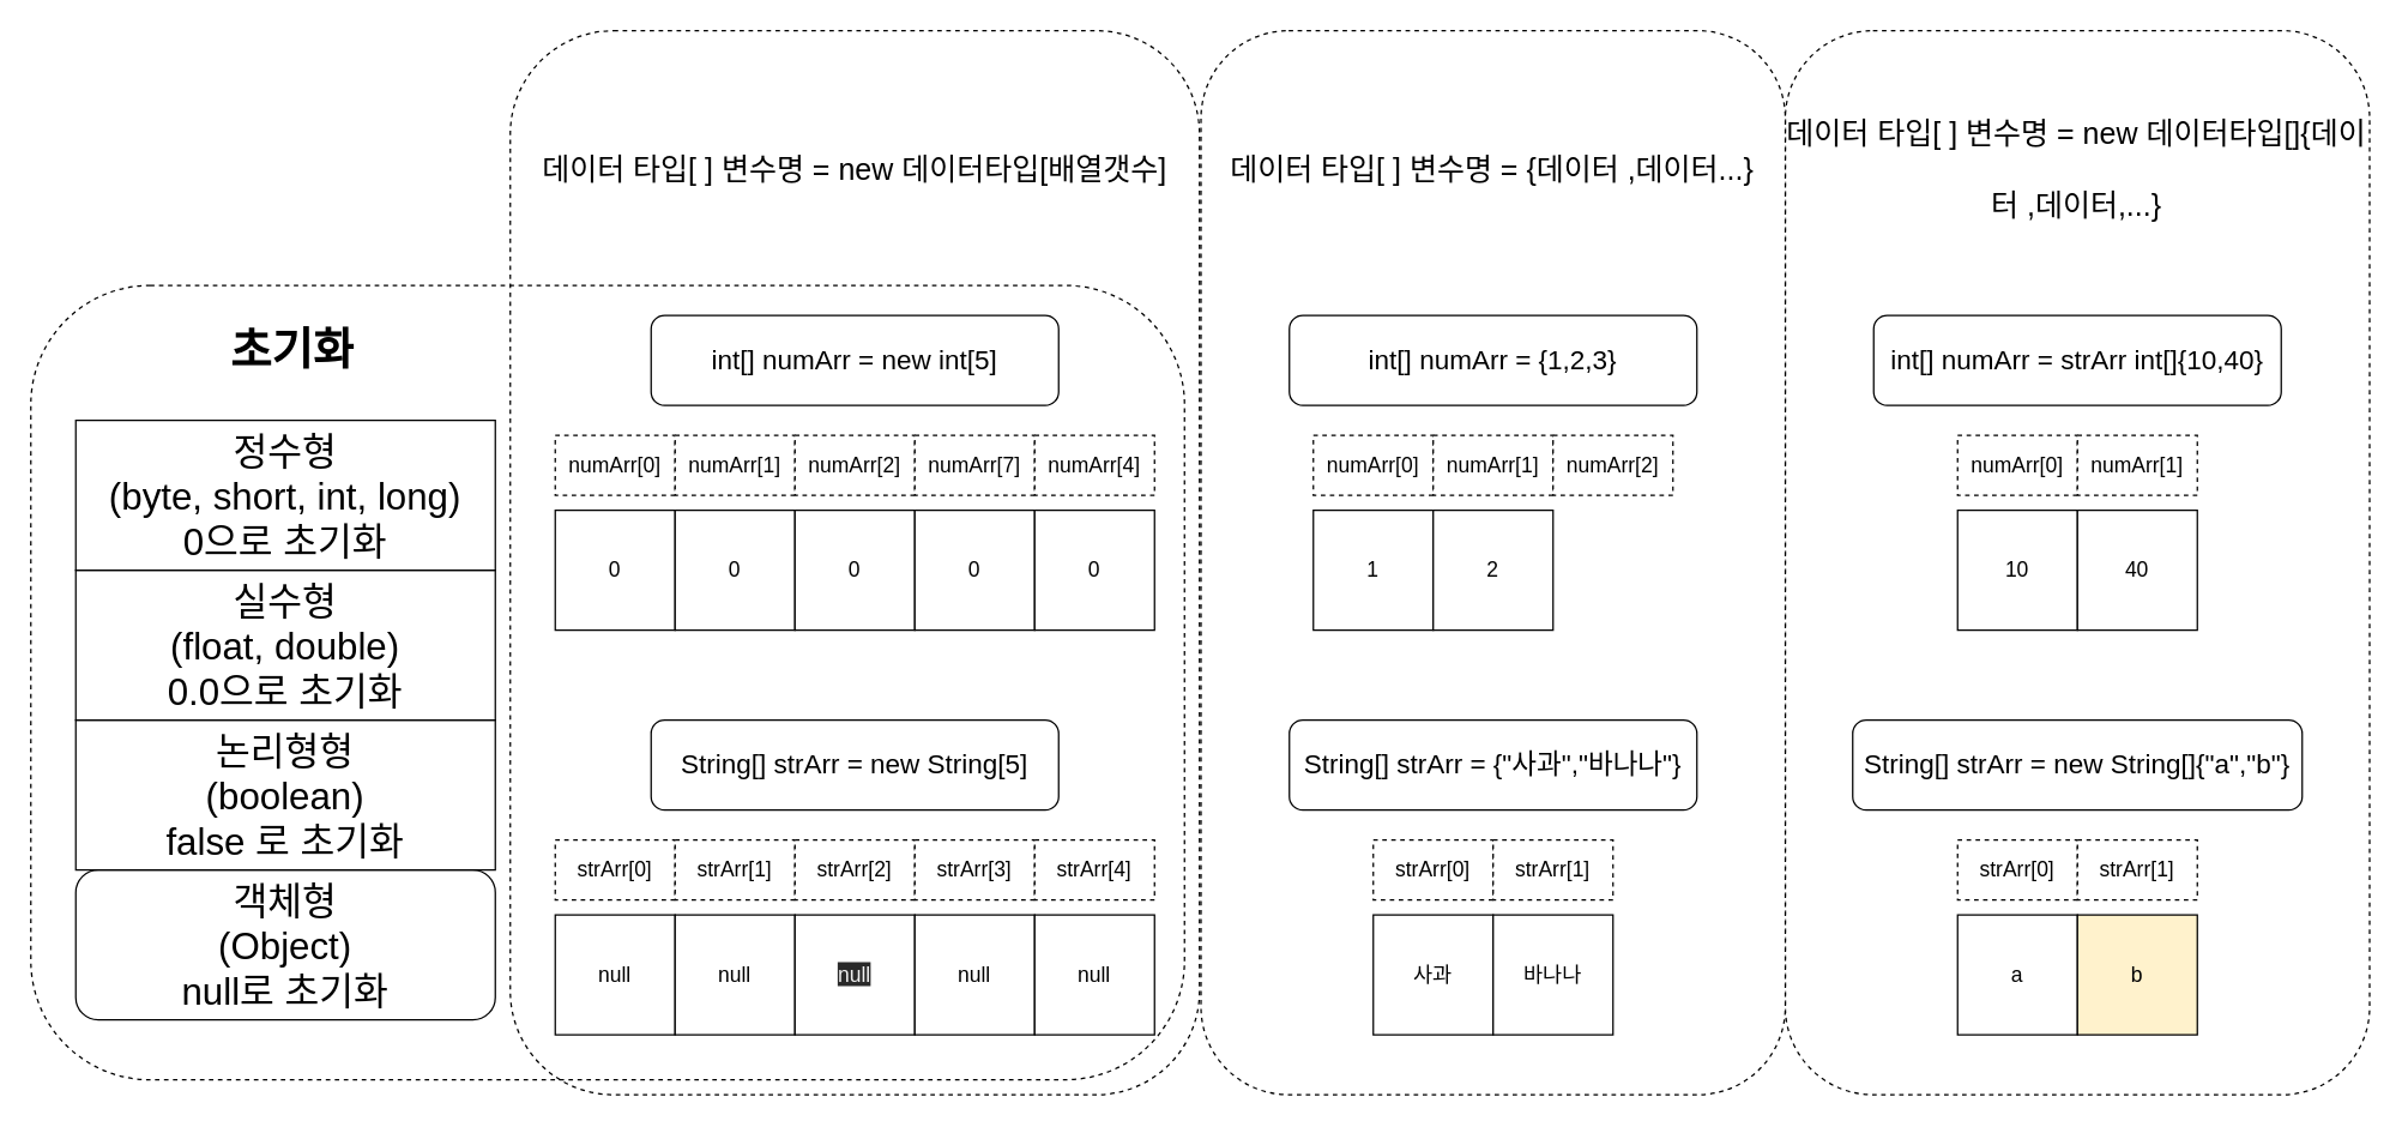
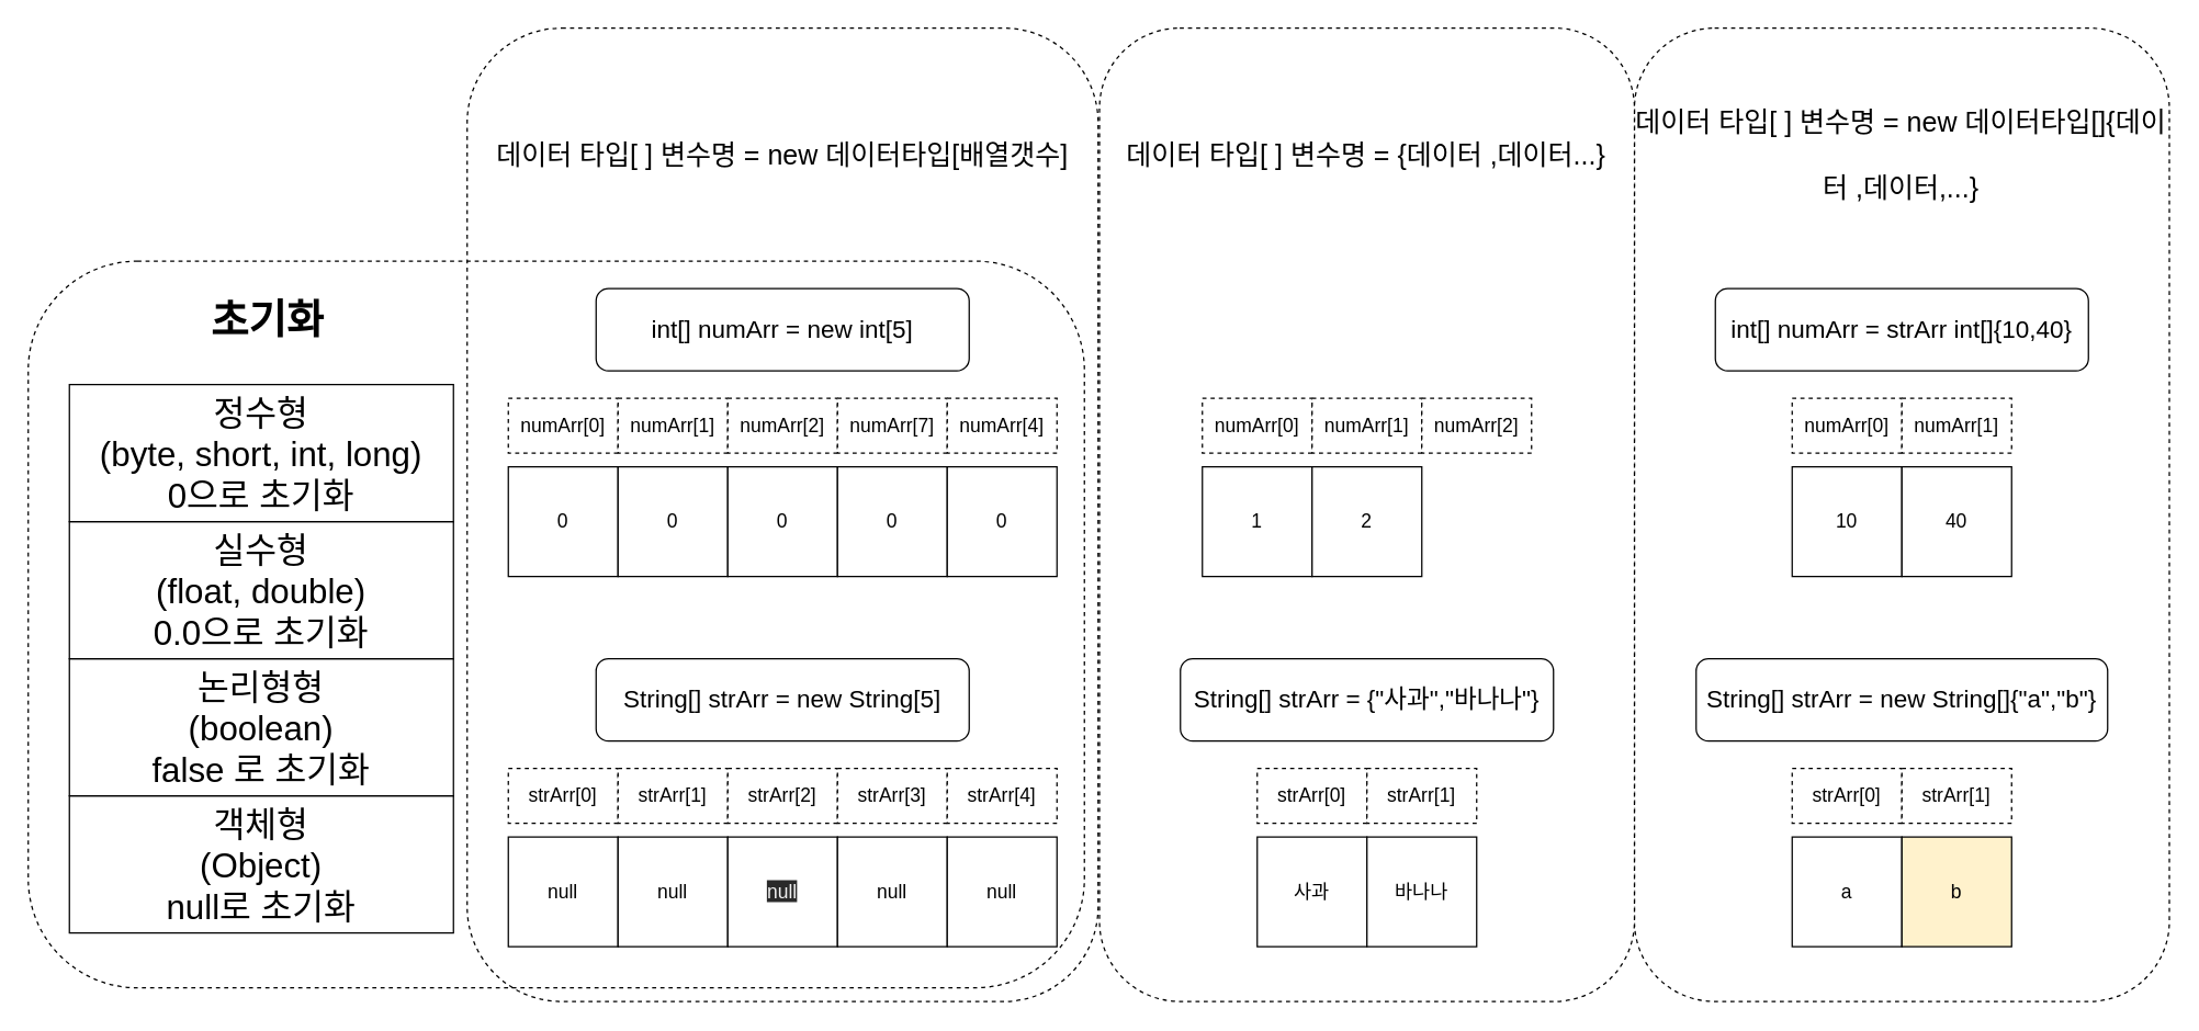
- <mxCell id="19" value="&lt;font style=&quot;font-size: 18px&quot;&gt;int[] numArr = {1,2,3}&lt;/font&gt;" style="rounded=1;whiteSpace=wrap;html=1;" vertex="1" parent="18"><mxGeometry width="272" height="60" as="geometry" /></mxCell>
- <mxCell id="67" value="객체형&lt;br&gt;(Object)&lt;br&gt;null로 초기화" style="whiteSpace=wrap;html=1;fillColor=none;fontSize=25;align=center;rounded=1;" vertex="1" parent="1"><mxGeometry x="50" y="580" width="280" height="100" as="geometry" /></mxCell>
+ <mxCell id="67" value="객체형&lt;br&gt;(Object)&lt;br&gt;null로 초기화" style="rounded=0;whiteSpace=wrap;html=1;fillColor=none;fontSize=25;align=center;" vertex="1" parent="1"><mxGeometry x="50" y="580" width="280" height="100" as="geometry" /></mxCell>
